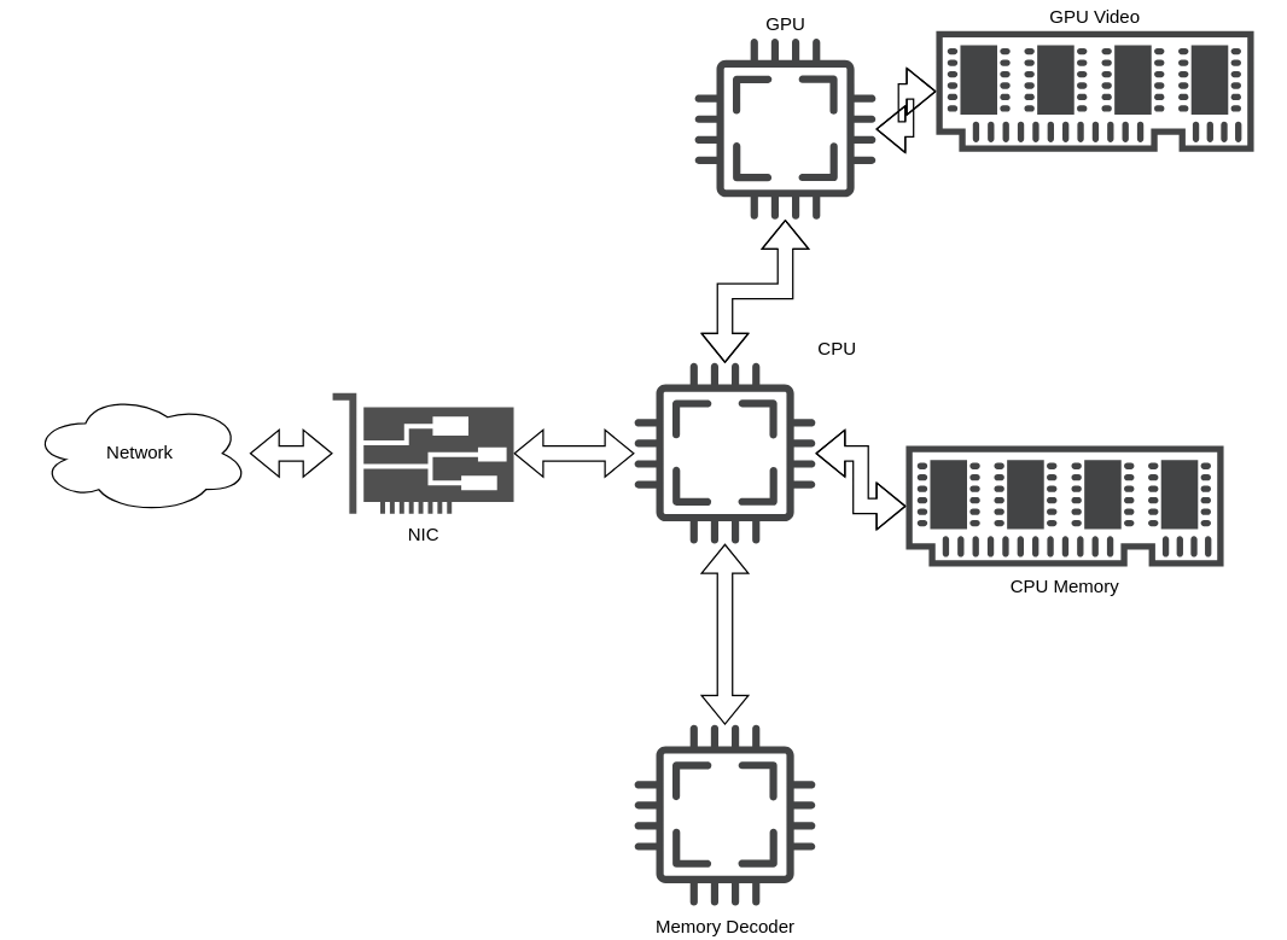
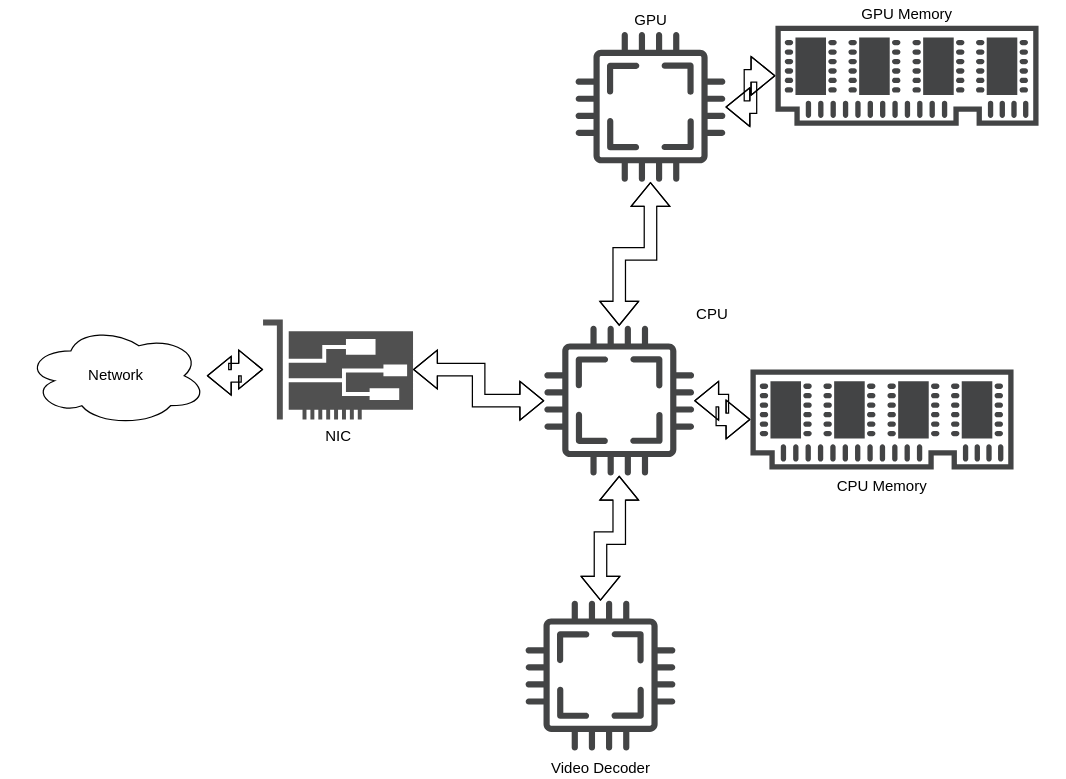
- <mxCell id="12" value="GPU Video" style="pointerEvents=1;shadow=0;dashed=0;html=1;strokeColor=none;fillColor=#434445;aspect=fixed;labelPosition=center;verticalLabelPosition=top;verticalAlign=bottom;align=center;outlineConnect=0;shape=mxgraph.vvd.memory;" parent="1" vertex="1"><mxGeometry x="620" y="20" width="210.53" height="80" as="geometry" /></mxCell>
+ <mxCell id="12" value="GPU Memory" style="pointerEvents=1;shadow=0;dashed=0;html=1;strokeColor=none;fillColor=#434445;aspect=fixed;labelPosition=center;verticalLabelPosition=top;verticalAlign=bottom;align=center;outlineConnect=0;shape=mxgraph.vvd.memory;" parent="1" vertex="1"><mxGeometry x="620" y="20" width="210.53" height="80" as="geometry" /></mxCell>
- <mxCell id="11" value="NIC" style="pointerEvents=1;shadow=0;dashed=0;html=1;strokeColor=none;fillColor=#505050;labelPosition=center;verticalLabelPosition=bottom;verticalAlign=top;outlineConnect=0;align=center;shape=mxgraph.office.devices.nic;" parent="1" vertex="1"><mxGeometry x="220" y="260" width="120" height="80" as="geometry" /></mxCell>
+ <mxCell id="11" value="NIC" style="pointerEvents=1;shadow=0;dashed=0;html=1;strokeColor=none;fillColor=#505050;labelPosition=center;verticalLabelPosition=bottom;verticalAlign=top;outlineConnect=0;align=center;shape=mxgraph.office.devices.nic;" parent="1" vertex="1"><mxGeometry x="210" y="255" width="120" height="80" as="geometry" /></mxCell>
- <mxCell id="6" value="CPU" style="pointerEvents=1;shadow=0;dashed=0;html=1;strokeColor=none;fillColor=#434445;aspect=fixed;labelPosition=right;verticalLabelPosition=top;verticalAlign=bottom;align=left;outlineConnect=0;shape=mxgraph.vvd.cpu;" parent="1" vertex="1"><mxGeometry x="420" y="240" width="120" height="120" as="geometry" /></mxCell>
+ <mxCell id="6" value="CPU" style="pointerEvents=1;shadow=0;dashed=0;html=1;strokeColor=none;fillColor=#434445;aspect=fixed;labelPosition=right;verticalLabelPosition=top;verticalAlign=bottom;align=left;outlineConnect=0;shape=mxgraph.vvd.cpu;" parent="1" vertex="1"><mxGeometry x="435" y="260" width="120" height="120" as="geometry" /></mxCell>
- <mxCell id="14" value="Memory Decoder" style="pointerEvents=1;shadow=0;dashed=0;html=1;strokeColor=none;fillColor=#434445;aspect=fixed;labelPosition=center;verticalLabelPosition=bottom;verticalAlign=top;align=center;outlineConnect=0;shape=mxgraph.vvd.cpu;" vertex="1" parent="1"><mxGeometry x="420" y="480" width="120" height="120" as="geometry" /></mxCell>
+ <mxCell id="14" value="Video Decoder" style="pointerEvents=1;shadow=0;dashed=0;html=1;strokeColor=none;fillColor=#434445;aspect=fixed;labelPosition=center;verticalLabelPosition=bottom;verticalAlign=top;align=center;outlineConnect=0;shape=mxgraph.vvd.cpu;" vertex="1" parent="1"><mxGeometry x="420" y="480" width="120" height="120" as="geometry" /></mxCell>
